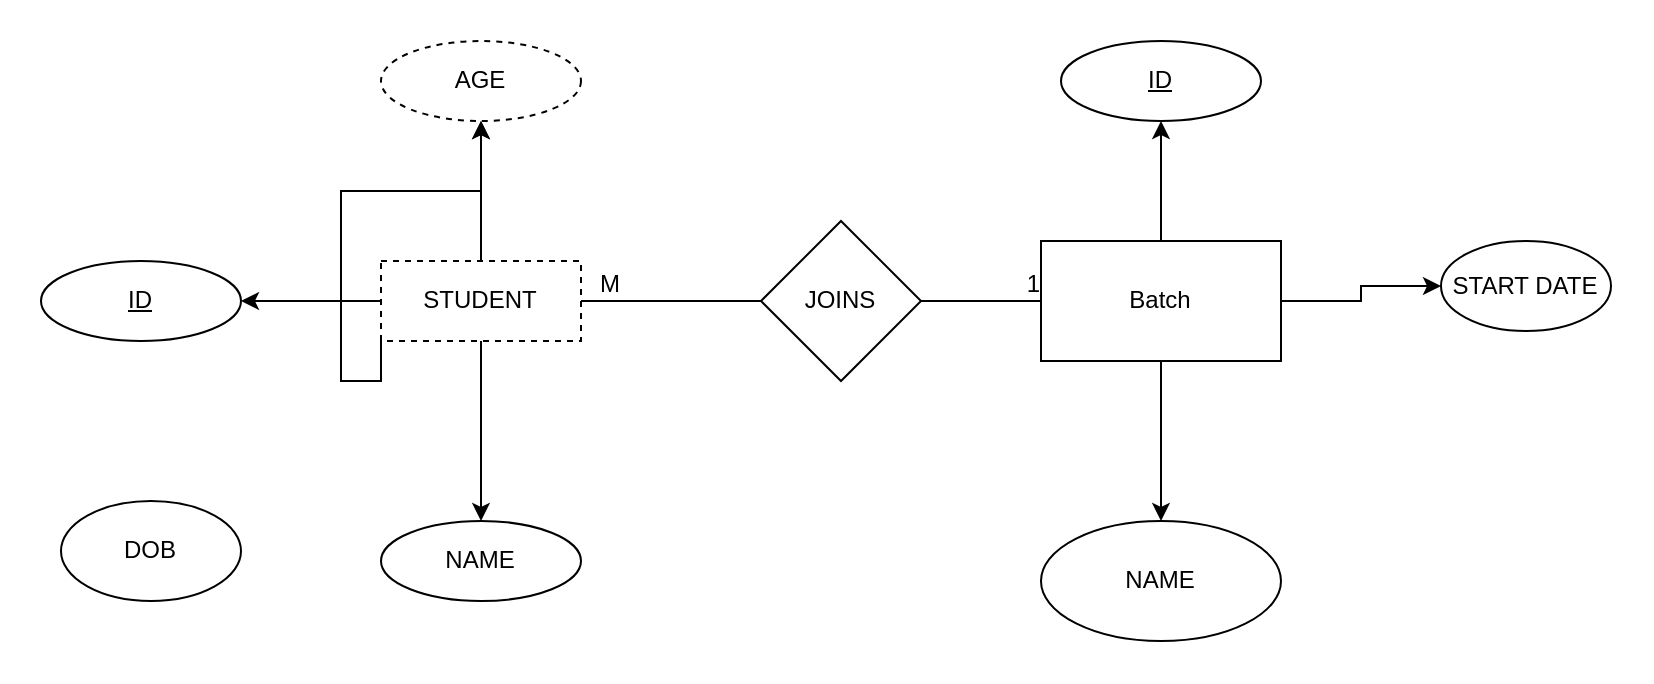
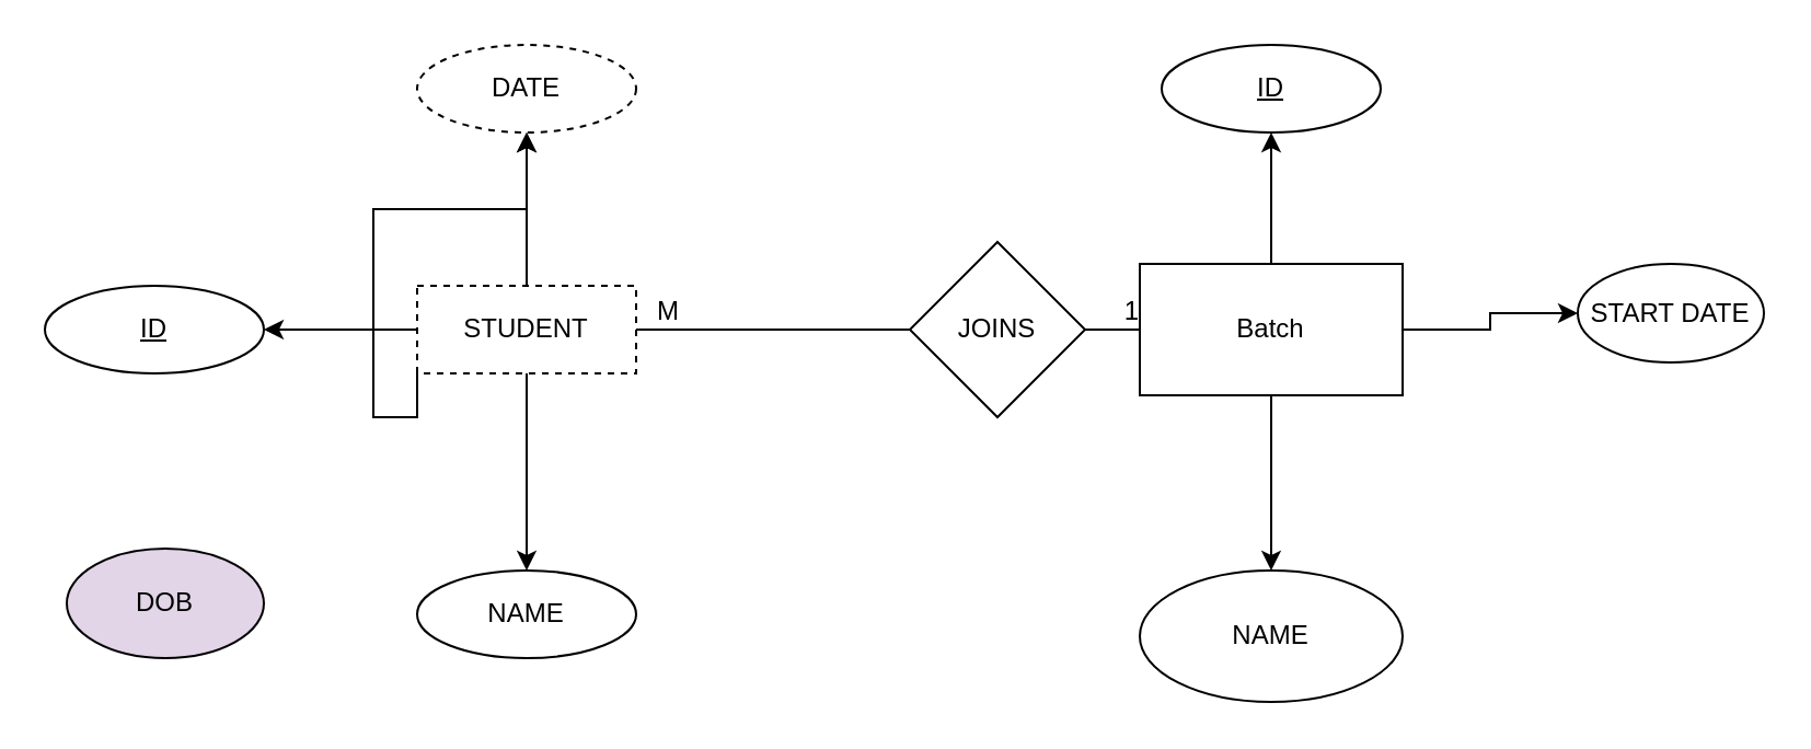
- <mxCell id="10" value="AGE" style="ellipse;whiteSpace=wrap;html=1;align=center;dashed=1;" vertex="1" parent="1"><mxGeometry x="190" y="20" width="100" height="40" as="geometry" /></mxCell>
+ <mxCell id="10" value="DATE" style="ellipse;whiteSpace=wrap;html=1;align=center;dashed=1;" vertex="1" parent="1"><mxGeometry x="190" y="20" width="100" height="40" as="geometry" /></mxCell>
- <mxCell id="11" value="JOINS" style="rhombus;whiteSpace=wrap;html=1;" vertex="1" parent="1"><mxGeometry x="380" y="110" width="80" height="80" as="geometry" /></mxCell>
+ <mxCell id="11" value="JOINS" style="rhombus;whiteSpace=wrap;html=1;" vertex="1" parent="1"><mxGeometry x="415" y="110" width="80" height="80" as="geometry" /></mxCell>
- <mxCell id="9" value="DOB" style="ellipse;whiteSpace=wrap;html=1;" vertex="1" parent="1"><mxGeometry x="30" y="250" width="90" height="50" as="geometry" /></mxCell>
+ <mxCell id="9" value="DOB" style="ellipse;whiteSpace=wrap;html=1;fillColor=#e1d5e7;" vertex="1" parent="1"><mxGeometry x="30" y="250" width="90" height="50" as="geometry" /></mxCell>
